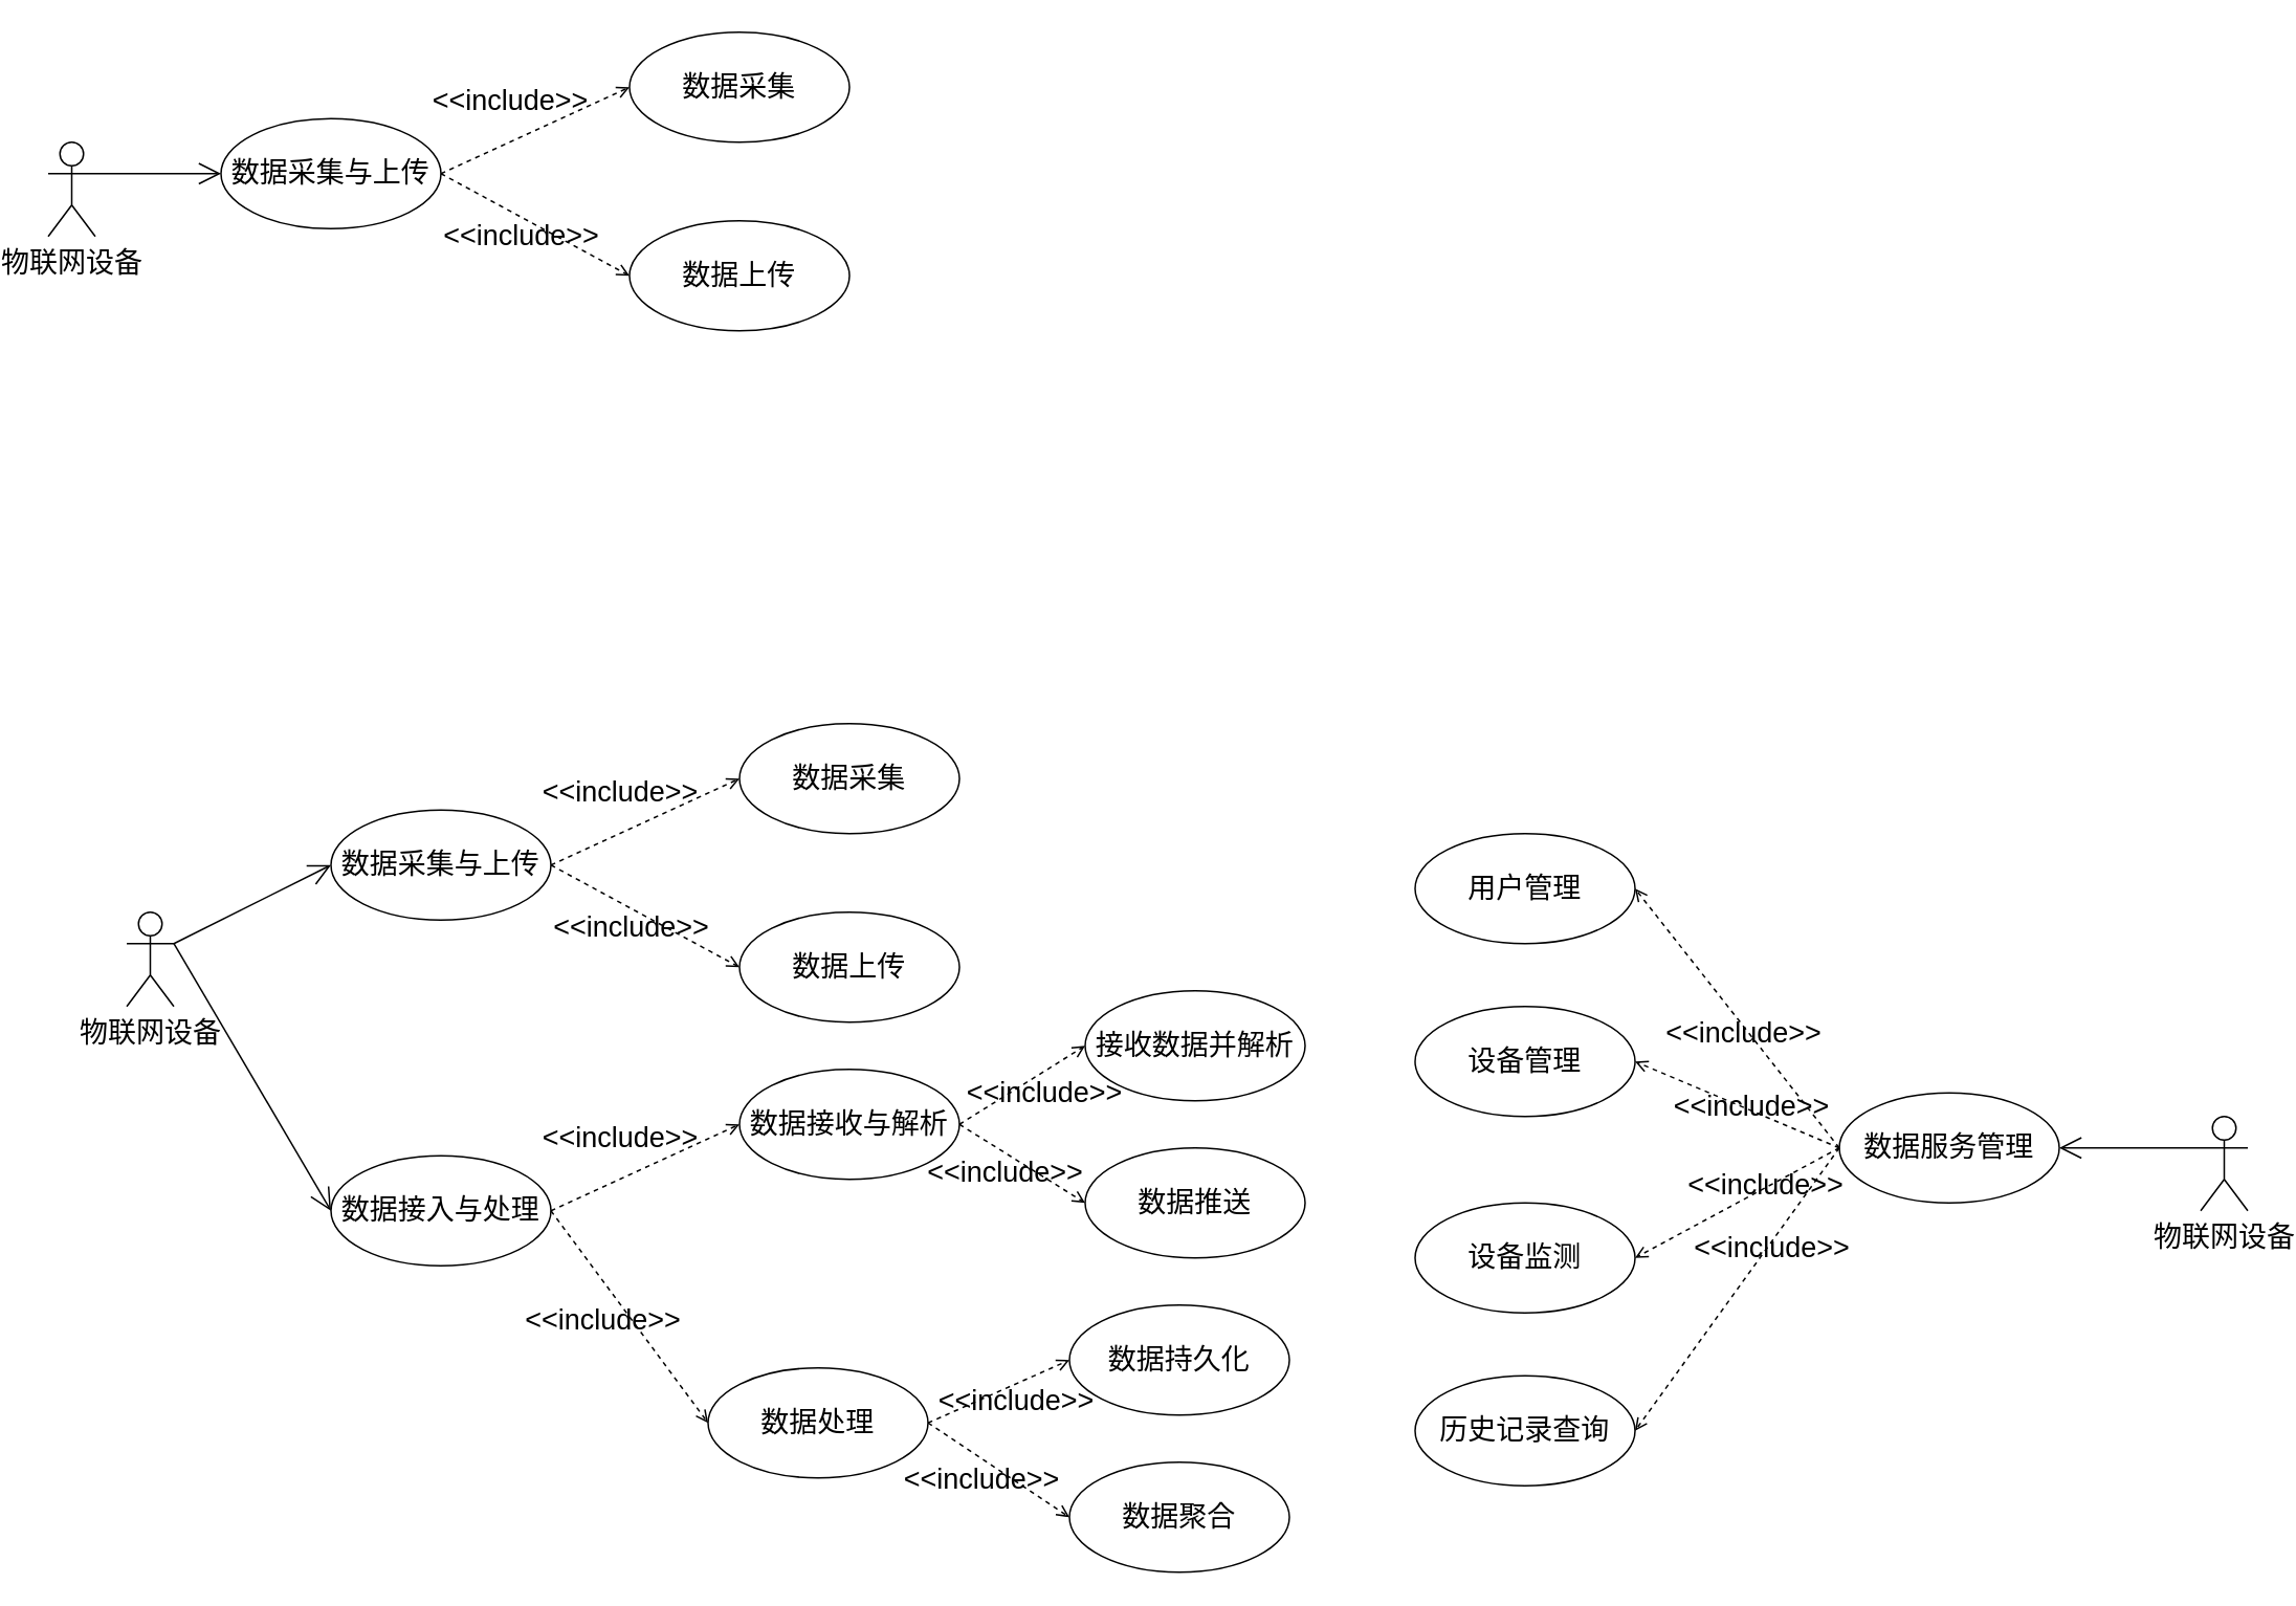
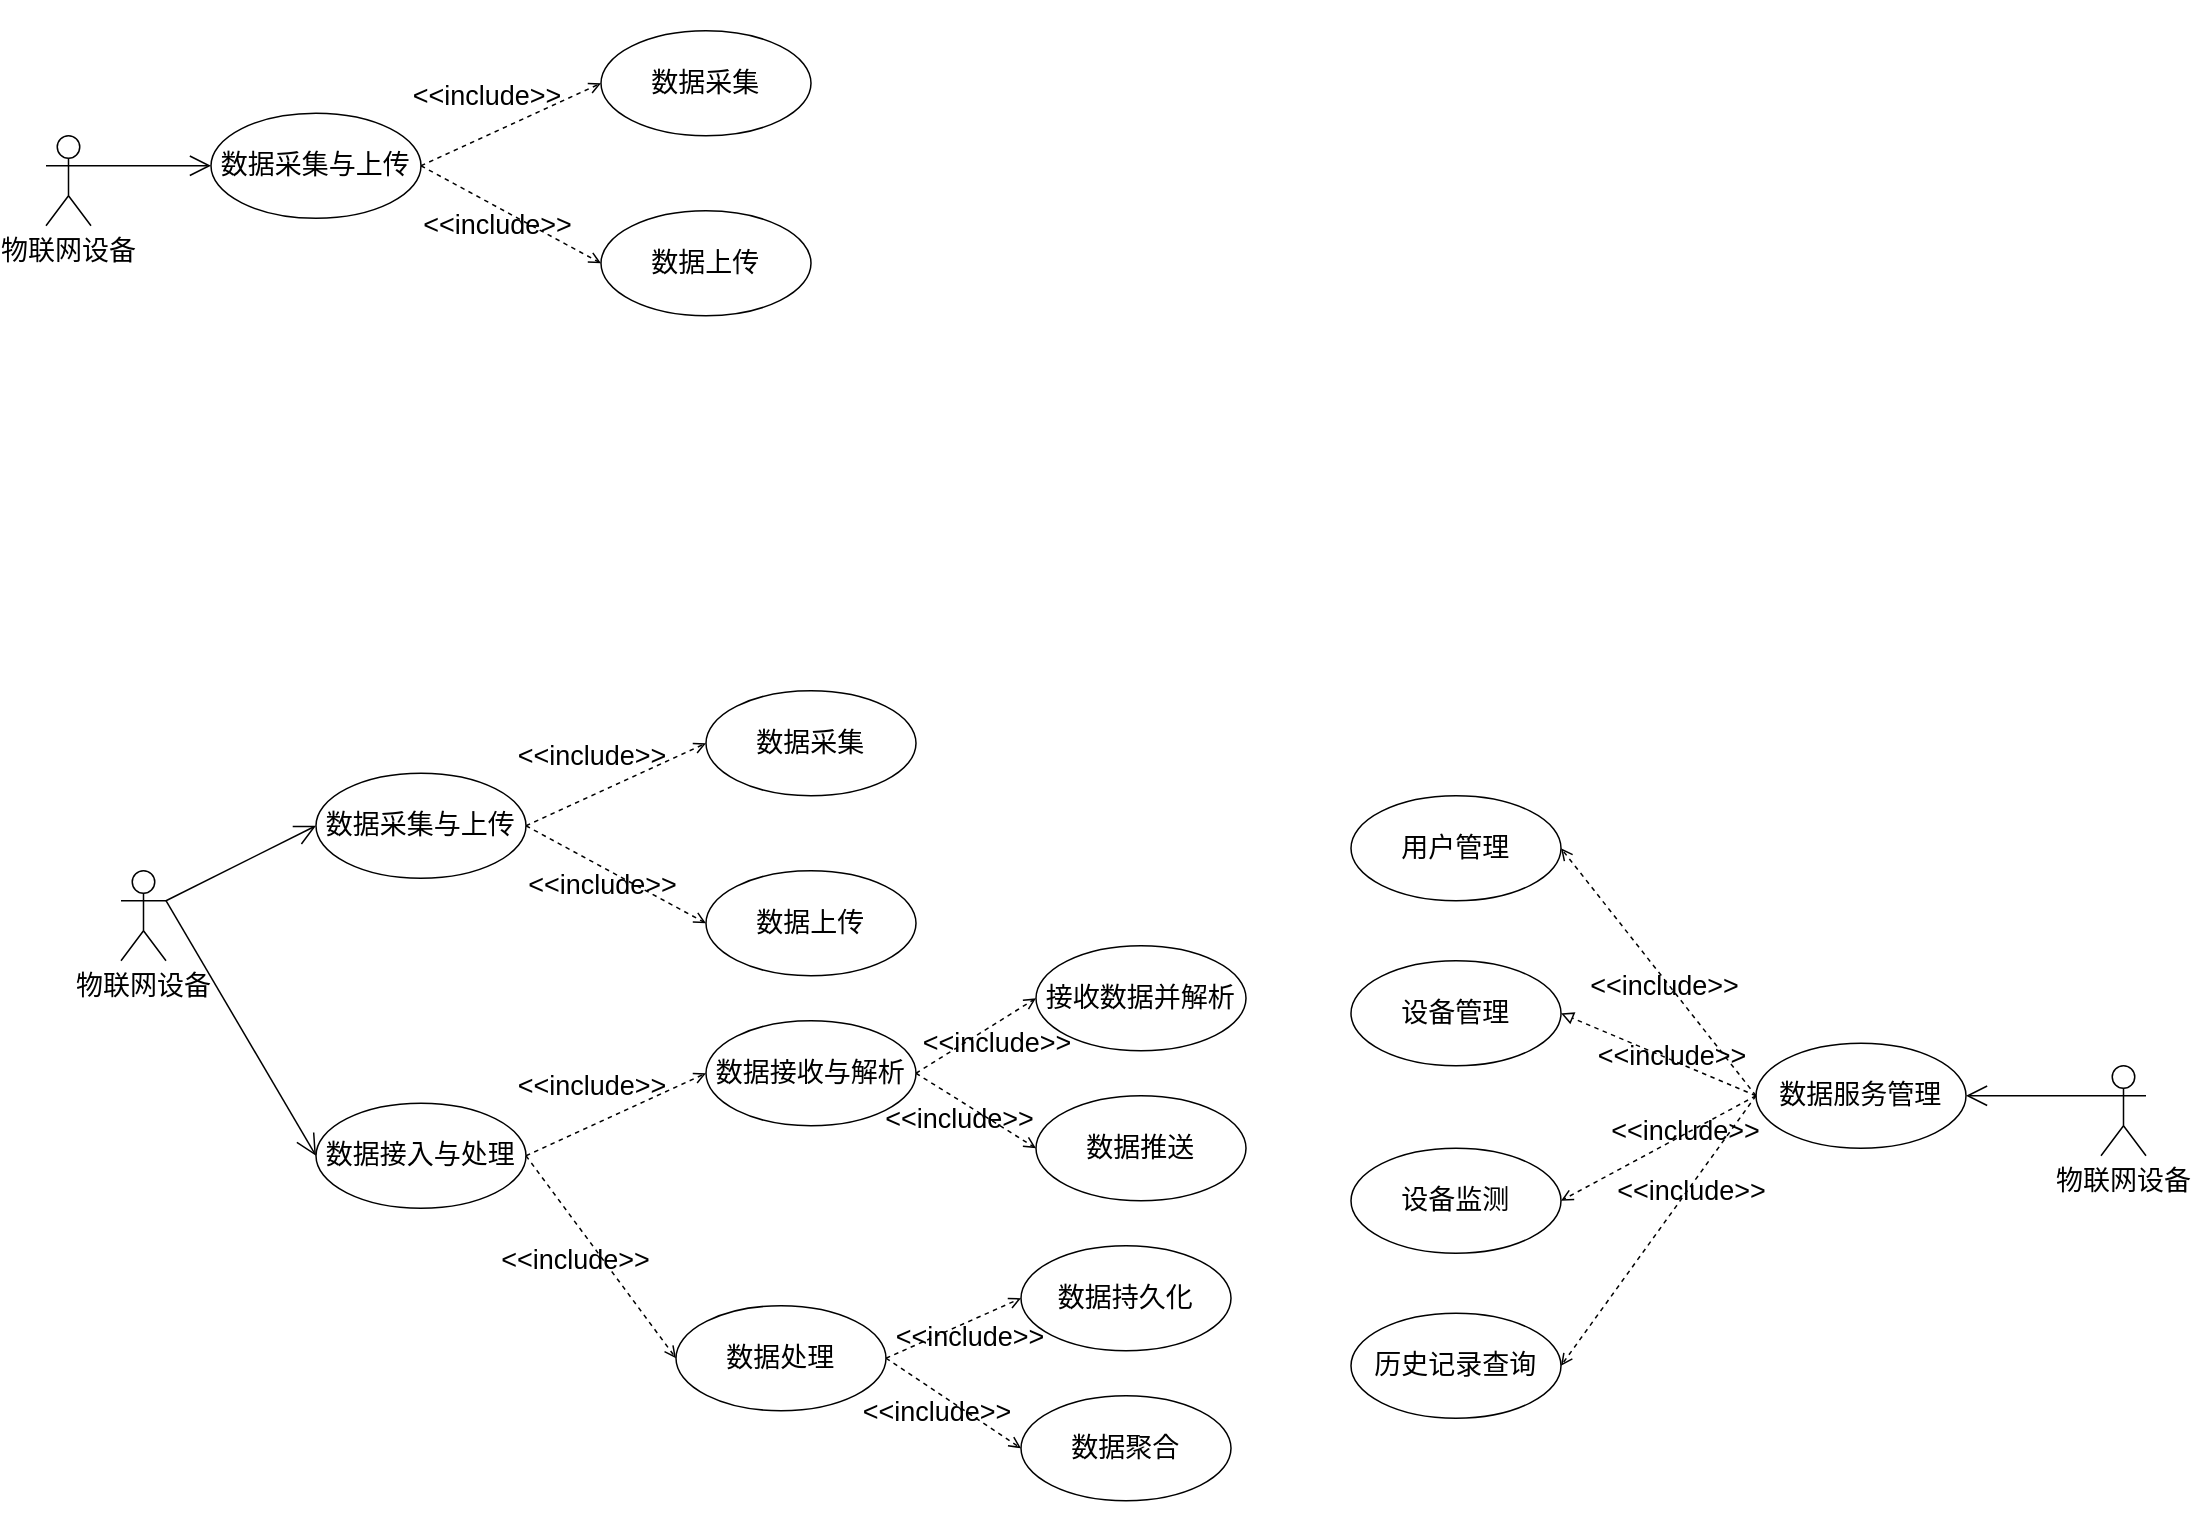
- <mxCell id="42" value="&amp;lt;&amp;lt;include&amp;gt;&amp;gt;" style="html=1;verticalAlign=bottom;labelBackgroundColor=none;endArrow=open;endFill=0;dashed=1;rounded=0;fontSize=18;exitX=0;exitY=0.5;exitDx=0;exitDy=0;entryX=1;entryY=0.5;entryDx=0;entryDy=0;" edge="1" parent="1" source="36" target="41"><mxGeometry x="-0.204" y="11" width="160" relative="1" as="geometry"><mxPoint x="1160" y="875" as="sourcePoint" /><mxPoint x="1060" y="835" as="targetPoint" /><mxPoint as="offset" /></mxGeometry></mxCell>
+ <mxCell id="42" value="&amp;lt;&amp;lt;include&amp;gt;&amp;gt;" style="html=1;verticalAlign=bottom;labelBackgroundColor=none;endArrow=block;endFill=0;dashed=1;rounded=0;fontSize=18;exitX=0;exitY=0.5;exitDx=0;exitDy=0;entryX=1;entryY=0.5;entryDx=0;entryDy=0;" edge="1" parent="1" source="36" target="41"><mxGeometry x="-0.204" y="11" width="160" relative="1" as="geometry"><mxPoint x="1160" y="875" as="sourcePoint" /><mxPoint x="1060" y="835" as="targetPoint" /><mxPoint as="offset" /></mxGeometry></mxCell>
